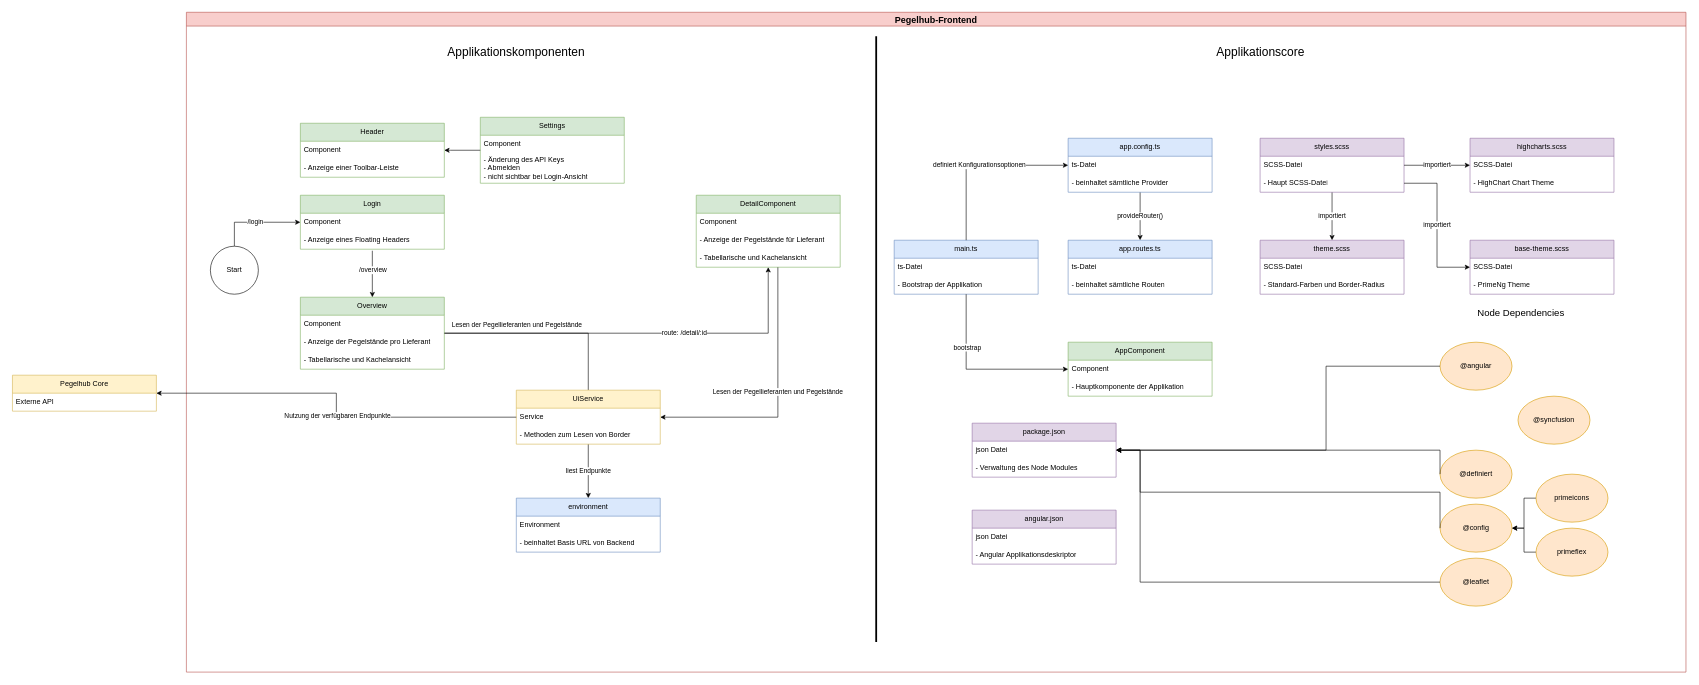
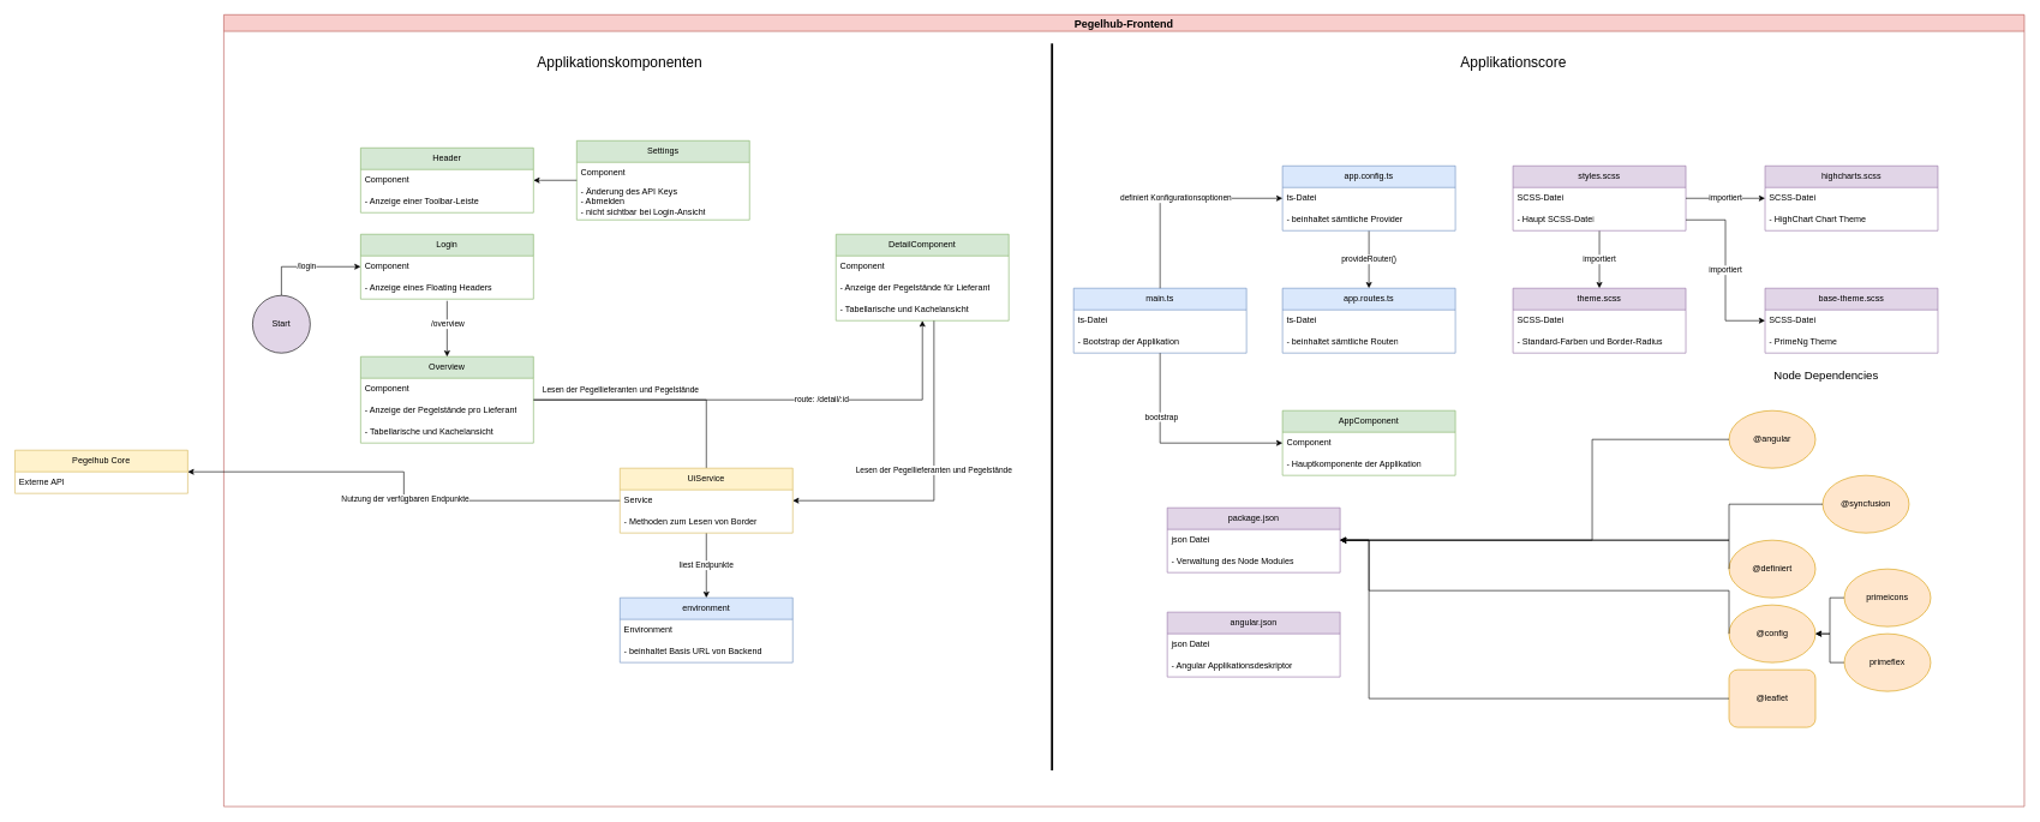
- <mxCell id="15" value="Start" style="ellipse;whiteSpace=wrap;html=1;aspect=fixed;" parent="2" vertex="1"><mxGeometry x="40" y="390" width="80" height="80" as="geometry" /></mxCell>
+ <mxCell id="15" value="Start" style="ellipse;whiteSpace=wrap;html=1;aspect=fixed;fillColor=#e1d5e7;" parent="2" vertex="1"><mxGeometry x="40" y="390" width="80" height="80" as="geometry" /></mxCell>
+ <mxCell id="66" style="edgeStyle=orthogonalEdgeStyle;rounded=0;orthogonalLoop=1;jettySize=auto;html=1;exitX=0;exitY=0.5;exitDx=0;exitDy=0;" parent="2" source="56" target="42" edge="1"><mxGeometry relative="1" as="geometry"><Array as="points"><mxPoint x="2090" y="730" /></Array></mxGeometry></mxCell>
- <mxCell id="77" value="@leaflet" style="ellipse;whiteSpace=wrap;html=1;fillColor=#ffe6cc;strokeColor=#d79b00;" vertex="1" parent="2"><mxGeometry x="2090" y="910" width="120" height="80" as="geometry" /></mxCell>
+ <mxCell id="77" value="@leaflet" style="whiteSpace=wrap;html=1;fillColor=#ffe6cc;strokeColor=#d79b00;rounded=1;" vertex="1" parent="2"><mxGeometry x="2090" y="910" width="120" height="80" as="geometry" /></mxCell>
